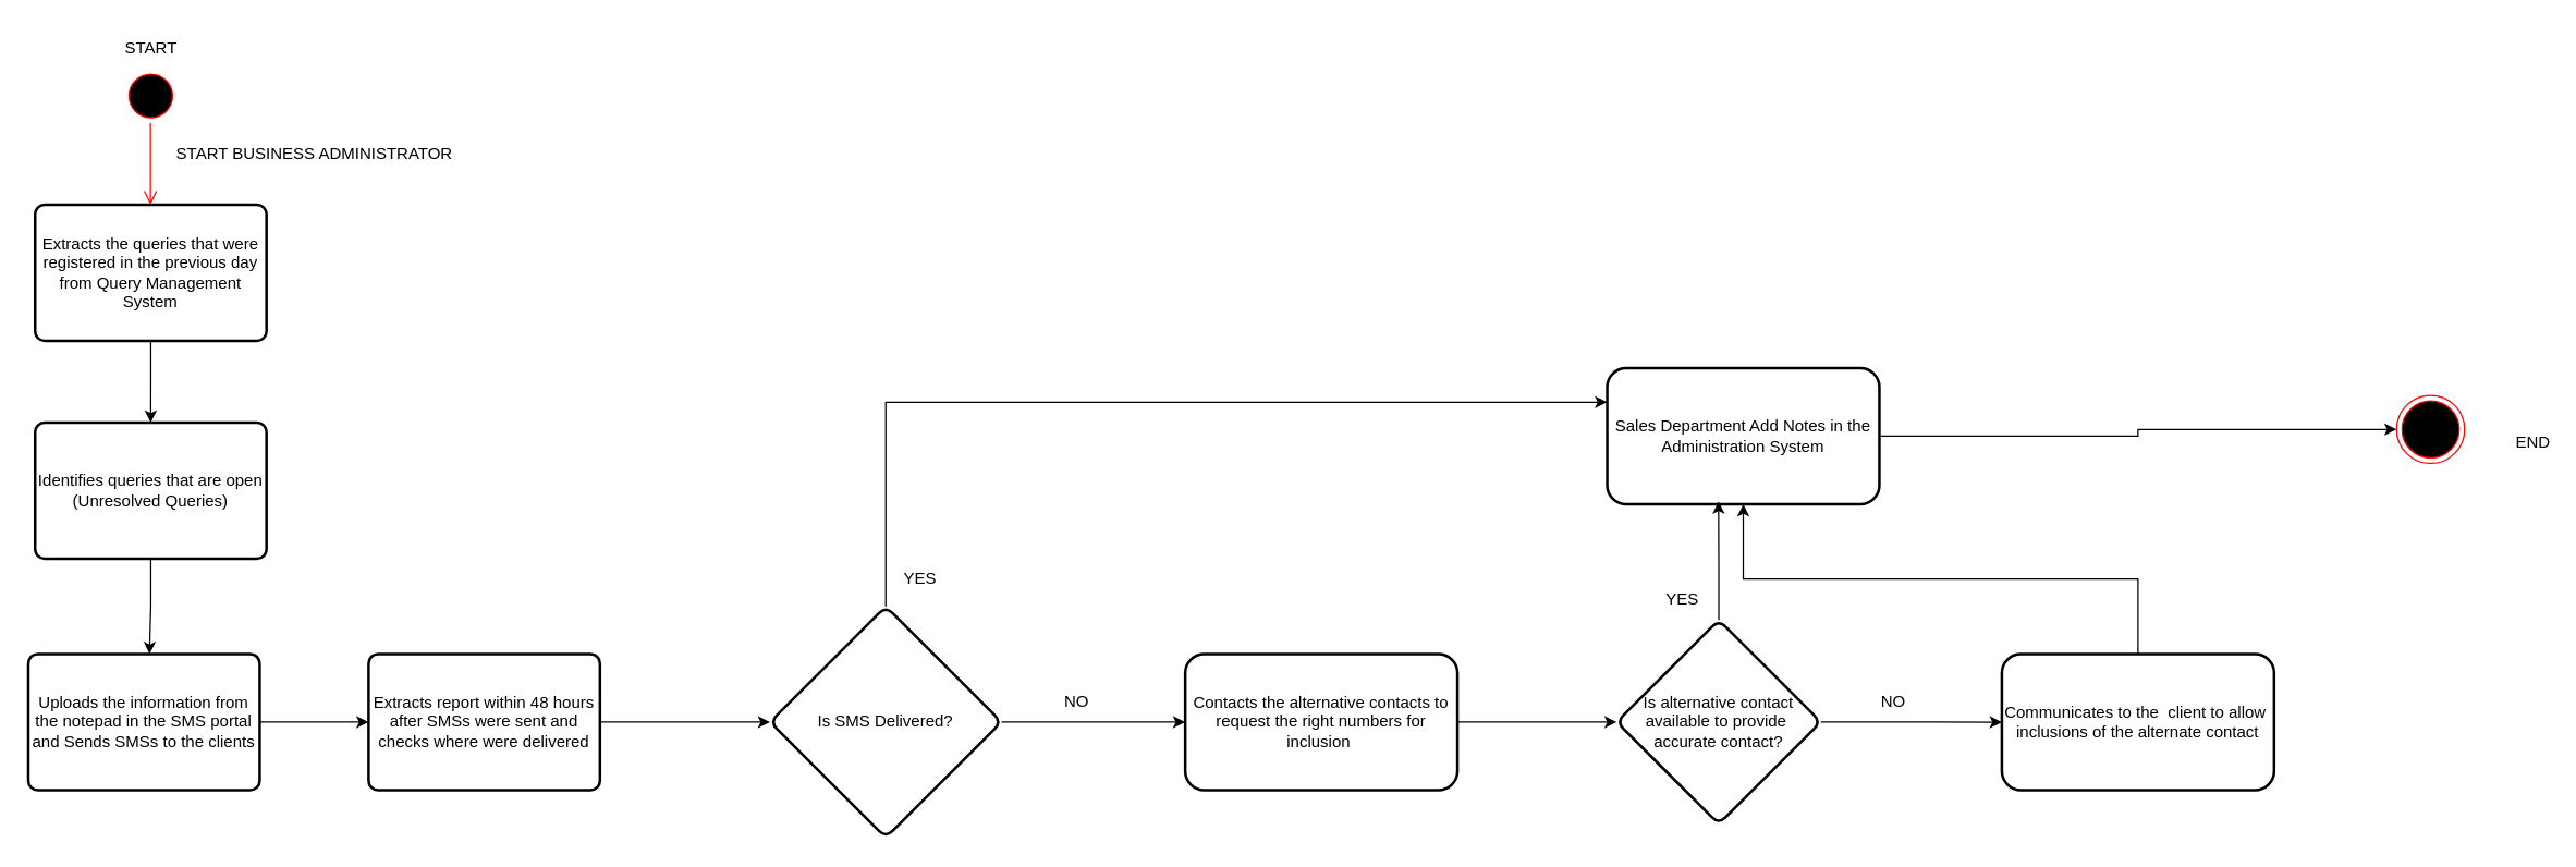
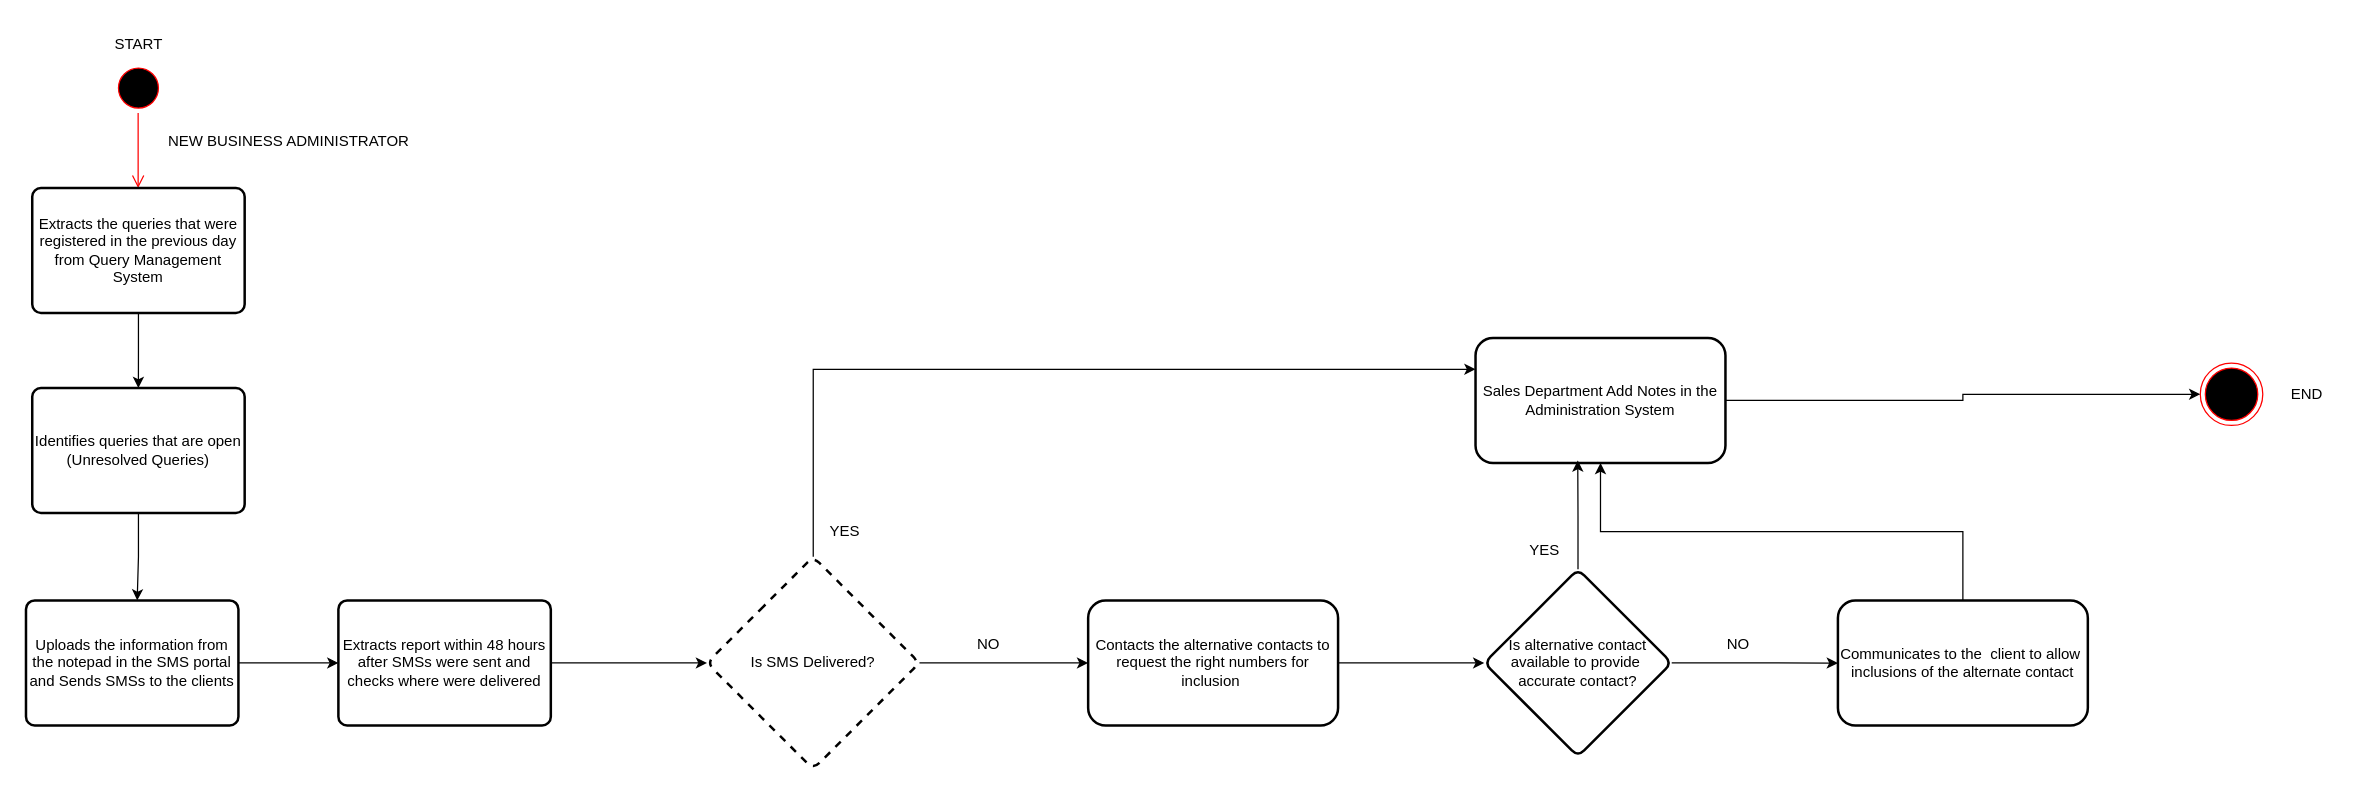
- <mxCell id="11" value="START BUSINESS ADMINISTRATOR" style="text;html=1;align=center;verticalAlign=middle;resizable=0;points=[];autosize=1;strokeColor=none;fillColor=none;" vertex="1" parent="1"><mxGeometry x="120" y="98" width="220" height="30" as="geometry" /></mxCell>
+ <mxCell id="11" value="NEW BUSINESS ADMINISTRATOR" style="text;html=1;align=center;verticalAlign=middle;resizable=0;points=[];autosize=1;strokeColor=none;fillColor=none;" vertex="1" parent="1"><mxGeometry x="120" y="98" width="220" height="30" as="geometry" /></mxCell>
- <mxCell id="10" value="END" style="text;html=1;align=center;verticalAlign=middle;resizable=0;points=[];autosize=1;strokeColor=none;fillColor=none;" parent="1" vertex="1"><mxGeometry x="1835" y="310" width="50" height="30" as="geometry" /></mxCell>
+ <mxCell id="10" value="END" style="text;html=1;align=center;verticalAlign=middle;resizable=0;points=[];autosize=1;strokeColor=none;fillColor=none;" parent="1" vertex="1"><mxGeometry x="1820" y="300" width="50" height="30" as="geometry" /></mxCell>
- <mxCell id="18" value="Is SMS Delivered?" style="rhombus;whiteSpace=wrap;html=1;rounded=1;arcSize=14;strokeWidth=2;" vertex="1" parent="1"><mxGeometry x="565" y="445" width="170" height="170" as="geometry" /></mxCell>
+ <mxCell id="18" value="Is SMS Delivered?" style="rhombus;whiteSpace=wrap;html=1;rounded=1;arcSize=14;strokeWidth=2;dashed=1;" vertex="1" parent="1"><mxGeometry x="565" y="445" width="170" height="170" as="geometry" /></mxCell>
